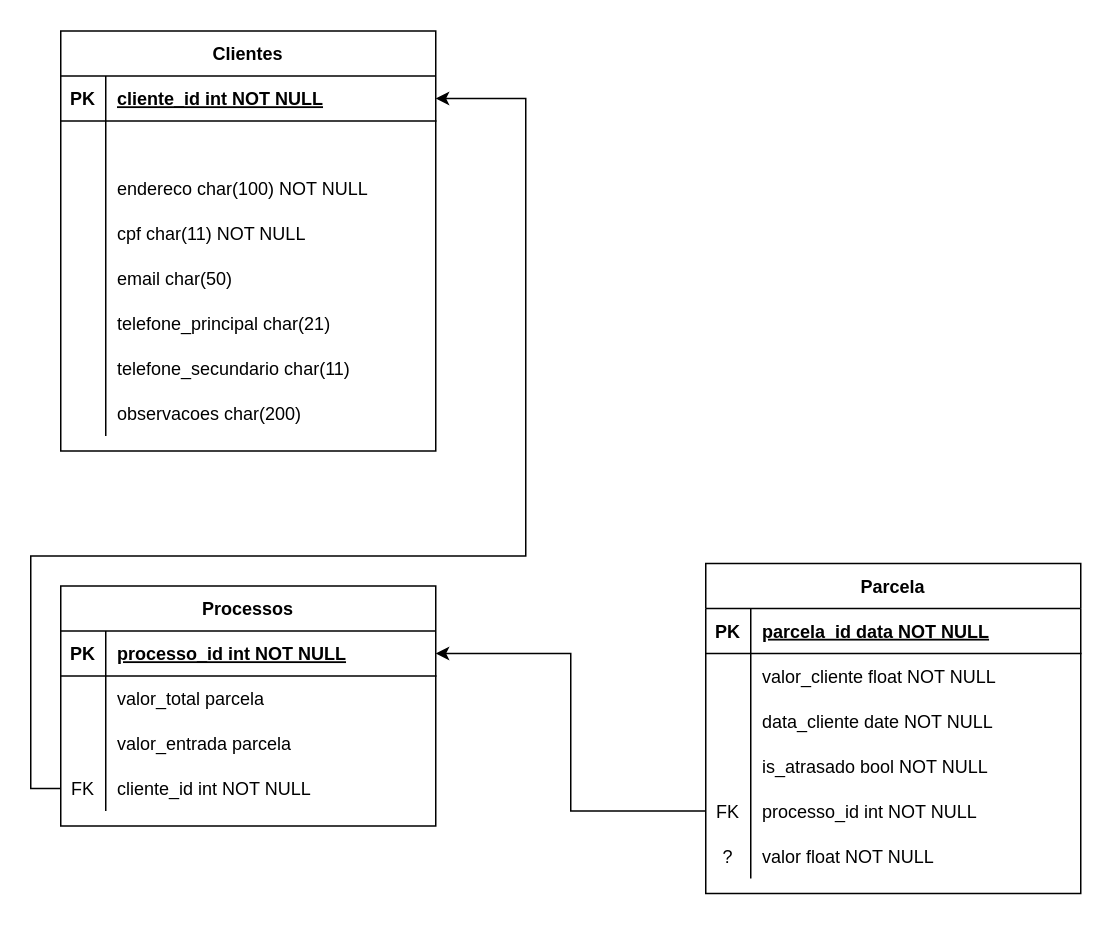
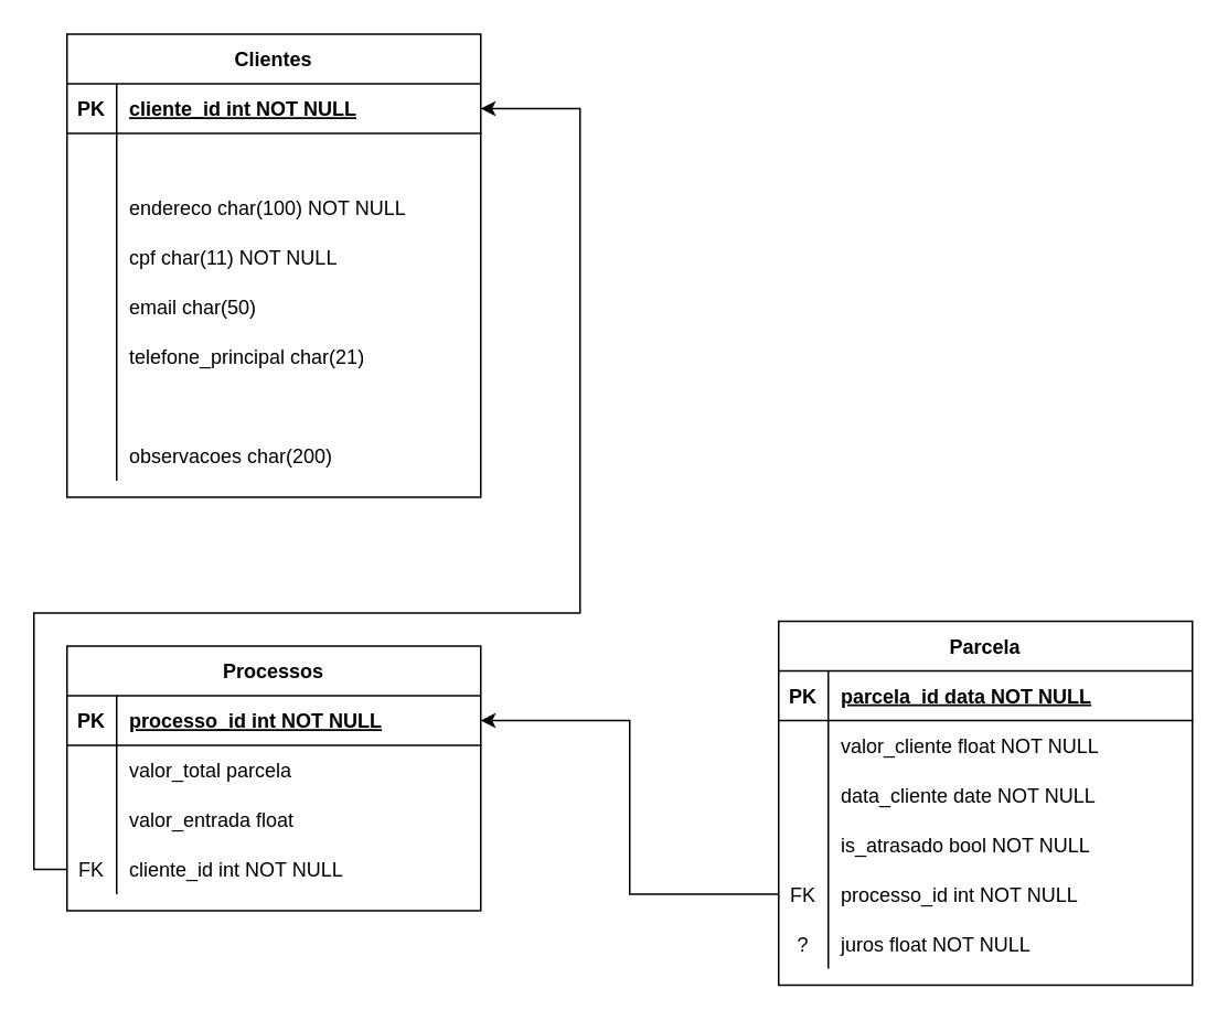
- <mxCell id="22" value="telefone_secundario char(11)" style="shape=partialRectangle;overflow=hidden;connectable=0;fillColor=none;top=0;left=0;bottom=0;right=0;align=left;spacingLeft=6;" parent="20" vertex="1"><mxGeometry x="30" width="220" height="30" as="geometry"><mxRectangle width="220" height="30" as="alternateBounds" /></mxGeometry></mxCell>
- <mxCell id="35" value="valor_entrada parcela" style="shape=partialRectangle;overflow=hidden;connectable=0;fillColor=none;top=0;left=0;bottom=0;right=0;align=left;spacingLeft=6;" parent="33" vertex="1"><mxGeometry x="30" width="220" height="30" as="geometry"><mxRectangle width="220" height="30" as="alternateBounds" /></mxGeometry></mxCell>
+ <mxCell id="35" value="valor_entrada float" style="shape=partialRectangle;overflow=hidden;connectable=0;fillColor=none;top=0;left=0;bottom=0;right=0;align=left;spacingLeft=6;" parent="33" vertex="1"><mxGeometry x="30" width="220" height="30" as="geometry"><mxRectangle width="220" height="30" as="alternateBounds" /></mxGeometry></mxCell>
- <mxCell id="57" value="valor float NOT NULL" style="shape=partialRectangle;overflow=hidden;connectable=0;fillColor=none;top=0;left=0;bottom=0;right=0;align=left;spacingLeft=6;" parent="55" vertex="1"><mxGeometry x="30" width="220" height="30" as="geometry"><mxRectangle width="220" height="30" as="alternateBounds" /></mxGeometry></mxCell>
+ <mxCell id="57" value="juros float NOT NULL" style="shape=partialRectangle;overflow=hidden;connectable=0;fillColor=none;top=0;left=0;bottom=0;right=0;align=left;spacingLeft=6;" parent="55" vertex="1"><mxGeometry x="30" width="220" height="30" as="geometry"><mxRectangle width="220" height="30" as="alternateBounds" /></mxGeometry></mxCell>
